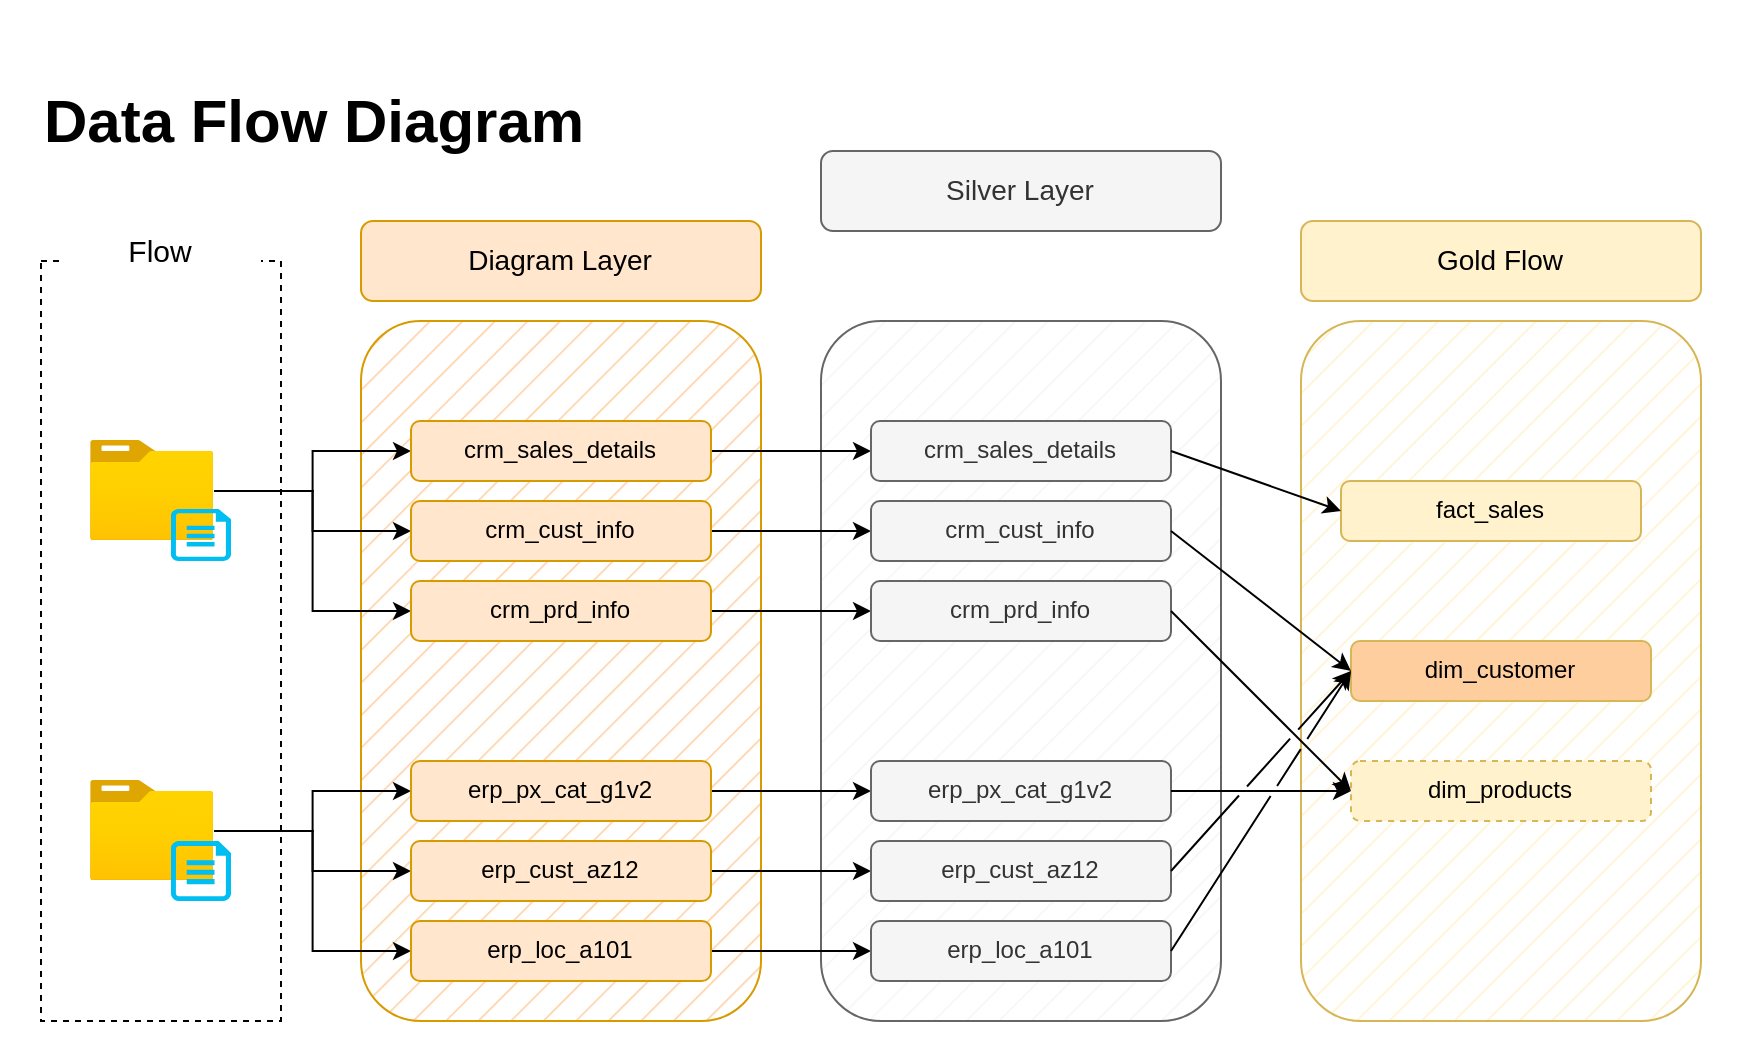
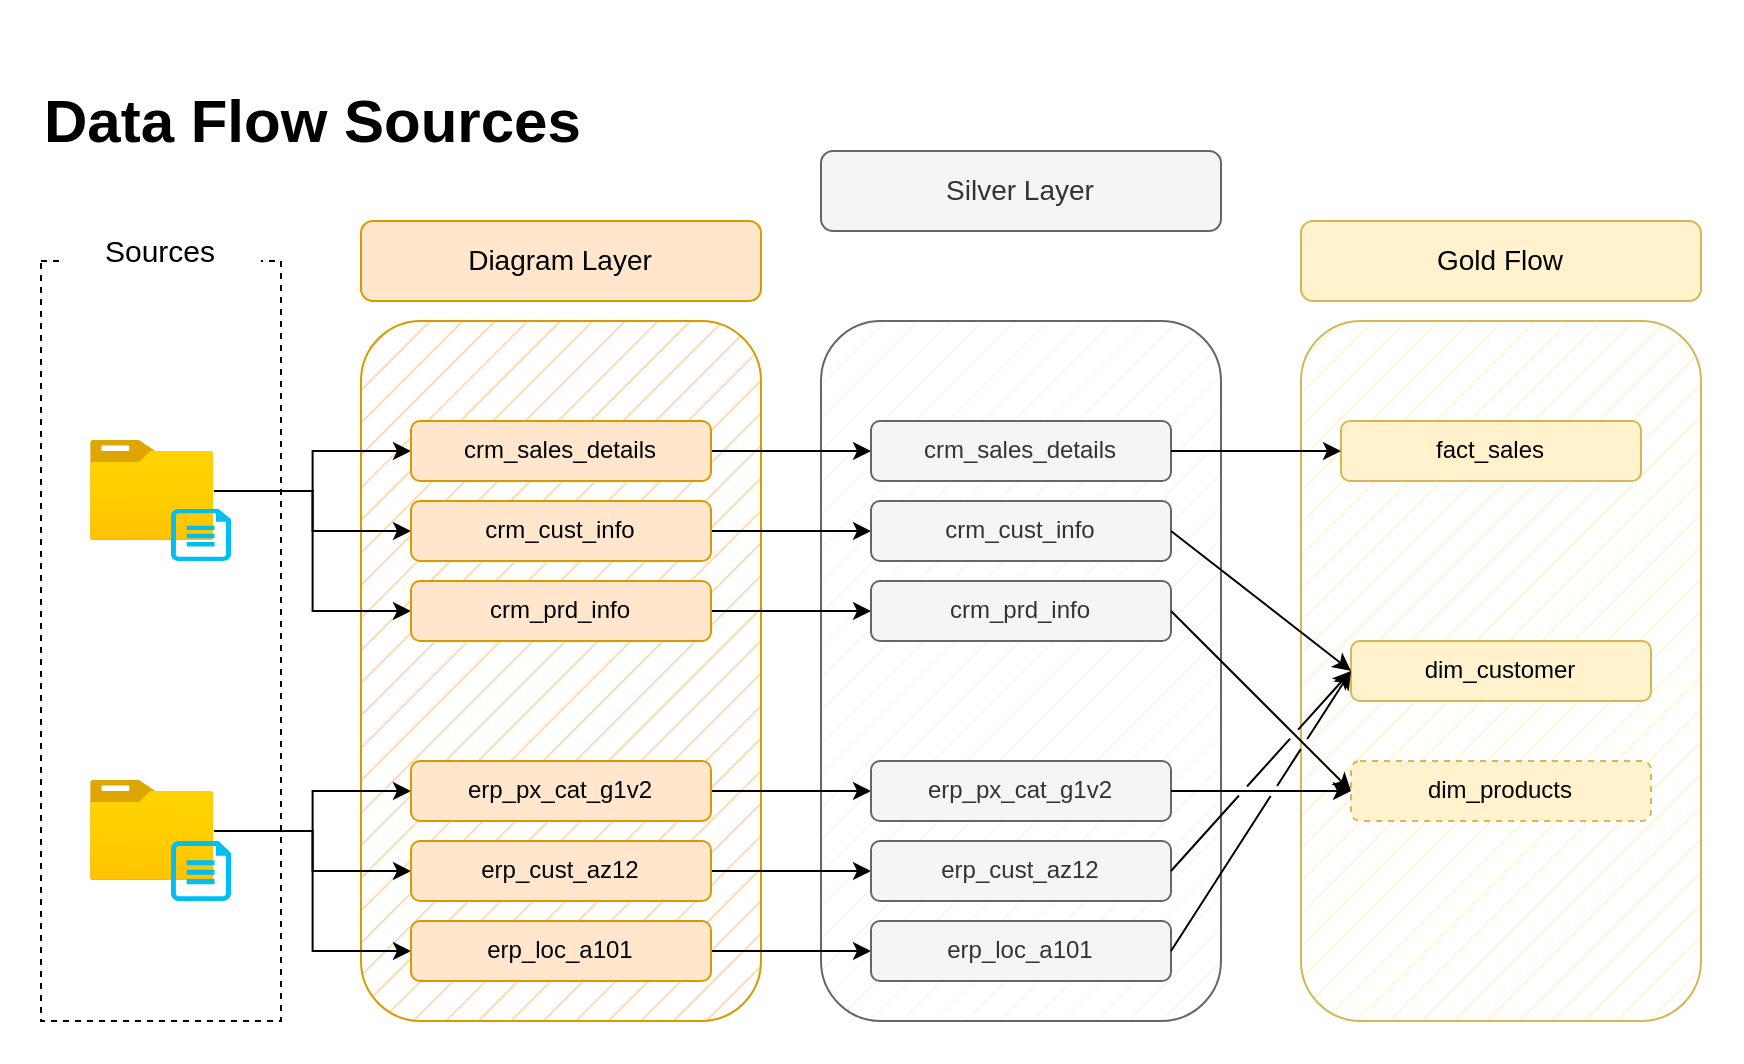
- <mxCell id="47" value="&lt;font style=&quot;font-size: 30px;&quot;&gt;&lt;b style=&quot;&quot;&gt;Data Flow Diagram&lt;/b&gt;&lt;/font&gt;" style="text;html=1;align=left;verticalAlign=middle;whiteSpace=wrap;rounded=0;" vertex="1" parent="1"><mxGeometry x="20" y="20" width="330" height="80" as="geometry" /></mxCell>
+ <mxCell id="47" value="&lt;font style=&quot;font-size: 30px;&quot;&gt;&lt;b style=&quot;&quot;&gt;Data Flow Sources&lt;/b&gt;&lt;/font&gt;" style="text;html=1;align=left;verticalAlign=middle;whiteSpace=wrap;rounded=0;" vertex="1" parent="1"><mxGeometry x="20" y="20" width="330" height="80" as="geometry" /></mxCell>
- <mxCell id="5" value="&lt;font style=&quot;font-size: 15px;&quot;&gt;Flow&lt;/font&gt;" style="text;html=1;align=center;verticalAlign=middle;whiteSpace=wrap;rounded=0;fillColor=default;" parent="1" vertex="1"><mxGeometry x="30" y="110" width="100" height="30" as="geometry" /></mxCell>
+ <mxCell id="5" value="&lt;font style=&quot;font-size: 15px;&quot;&gt;Sources&lt;/font&gt;" style="text;html=1;align=center;verticalAlign=middle;whiteSpace=wrap;rounded=0;fillColor=default;" parent="1" vertex="1"><mxGeometry x="30" y="110" width="100" height="30" as="geometry" /></mxCell>
- <mxCell id="40" value="&lt;font&gt;fact_sales&lt;/font&gt;" style="rounded=1;whiteSpace=wrap;html=1;fillColor=#fff2cc;strokeColor=#d6b656;" vertex="1" parent="1"><mxGeometry x="670" y="240" width="150" height="30" as="geometry" /></mxCell>
+ <mxCell id="40" value="&lt;font&gt;fact_sales&lt;/font&gt;" style="rounded=1;whiteSpace=wrap;html=1;fillColor=#fff2cc;strokeColor=#d6b656;" vertex="1" parent="1"><mxGeometry x="670" y="210" width="150" height="30" as="geometry" /></mxCell>
- <mxCell id="38" value="dim_customer" style="rounded=1;whiteSpace=wrap;html=1;fillColor=#ffce9f;strokeColor=#d6b656;" vertex="1" parent="1"><mxGeometry x="675" y="320" width="150" height="30" as="geometry" /></mxCell>
+ <mxCell id="38" value="dim_customer" style="rounded=1;whiteSpace=wrap;html=1;fillColor=#fff2cc;strokeColor=#d6b656;" vertex="1" parent="1"><mxGeometry x="675" y="320" width="150" height="30" as="geometry" /></mxCell>
